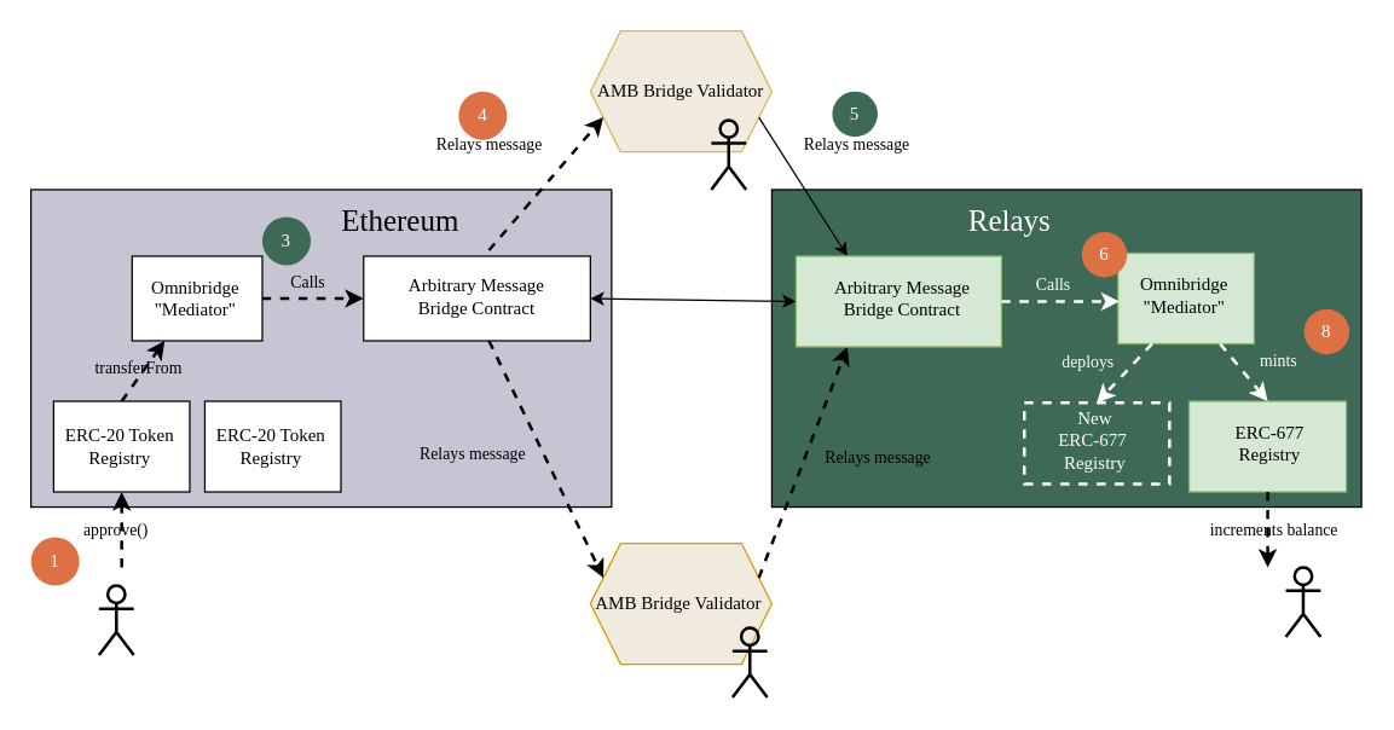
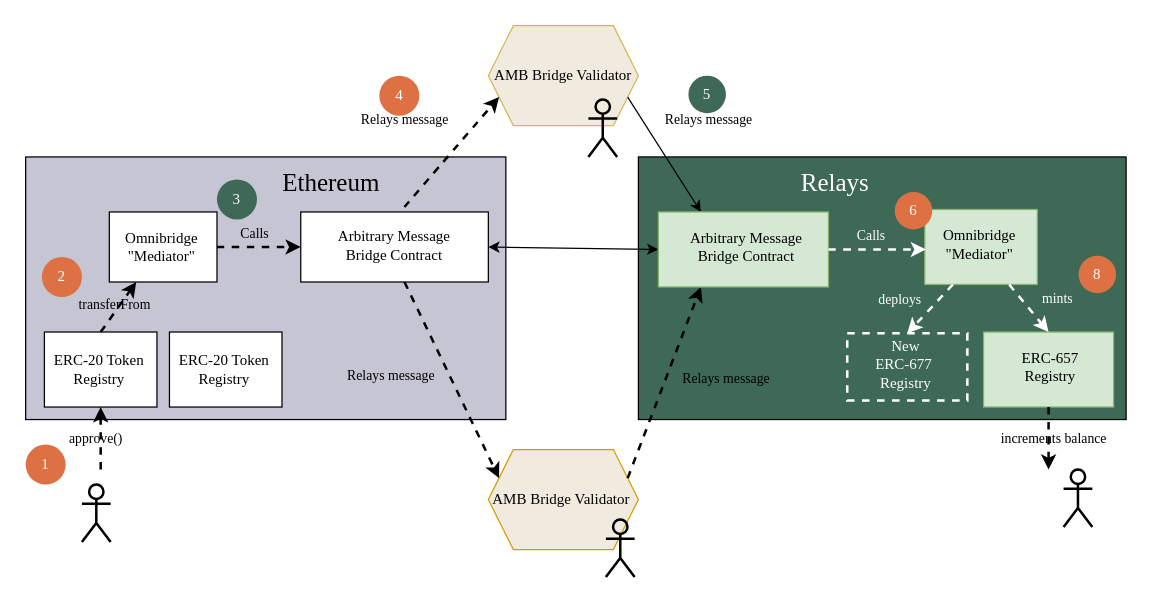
+ <mxCell id="52" value="2" style="ellipse;whiteSpace=wrap;html=1;dashed=1;fontFamily=Comic Sans MS;fontSize=12;fontColor=#FFFFFF;strokeColor=none;strokeWidth=2;fillColor=#DD7143;rounded=0;" vertex="1" parent="1"><mxGeometry x="33" y="205" width="32" height="32" as="geometry" /></mxCell>
- <mxCell id="43" value="ERC-677 &lt;br&gt;Registry" style="text;html=1;strokeColor=none;fillColor=none;align=center;verticalAlign=middle;whiteSpace=wrap;rounded=0;fontFamily=Comic Sans MS;fontSize=12;" vertex="1" parent="41"><mxGeometry x="11.146" y="13" width="85.209" height="30" as="geometry" /></mxCell>
+ <mxCell id="43" value="ERC-657 &lt;br&gt;Registry" style="text;html=1;strokeColor=none;fillColor=none;align=center;verticalAlign=middle;whiteSpace=wrap;rounded=0;fontFamily=Comic Sans MS;fontSize=12;" vertex="1" parent="41"><mxGeometry x="11.146" y="13" width="85.209" height="30" as="geometry" /></mxCell>
